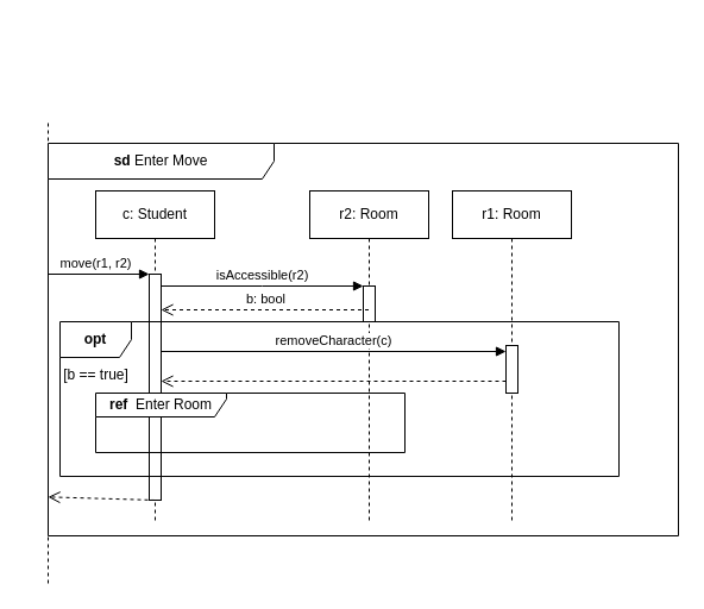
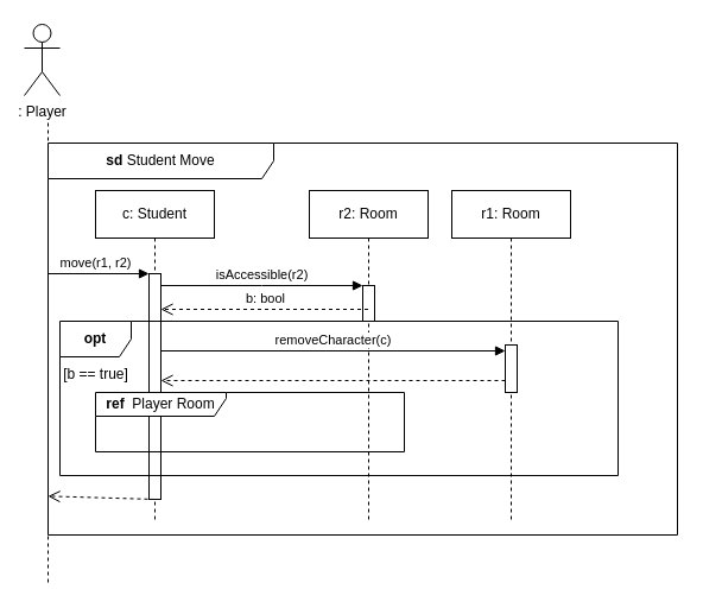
+ <mxCell id="17" value=": Player" style="shape=umlActor;verticalLabelPosition=bottom;verticalAlign=top;html=1;" parent="1" vertex="1"><mxGeometry x="20" y="20" width="30" height="60" as="geometry" /></mxCell>
- <mxCell id="16" value="&lt;b&gt;sd&lt;/b&gt;&amp;nbsp;Enter Move" style="shape=umlFrame;whiteSpace=wrap;html=1;pointerEvents=0;width=190;height=30;" parent="1" vertex="1"><mxGeometry x="40" y="120" width="530" height="330" as="geometry" /></mxCell>
+ <mxCell id="16" value="&lt;b&gt;sd&lt;/b&gt;&amp;nbsp;Student Move" style="shape=umlFrame;whiteSpace=wrap;html=1;pointerEvents=0;width=190;height=30;" parent="1" vertex="1"><mxGeometry x="40" y="120" width="530" height="330" as="geometry" /></mxCell>
- <mxCell id="19" value="&lt;b&gt;ref&amp;nbsp;&lt;/b&gt;&amp;nbsp;Enter Room" style="shape=umlFrame;whiteSpace=wrap;html=1;pointerEvents=0;width=110;height=20;" parent="1" vertex="1"><mxGeometry x="80" y="330" width="260" height="50" as="geometry" /></mxCell>
+ <mxCell id="19" value="&lt;b&gt;ref&amp;nbsp;&lt;/b&gt;&amp;nbsp;Player Room" style="shape=umlFrame;whiteSpace=wrap;html=1;pointerEvents=0;width=110;height=20;" parent="1" vertex="1"><mxGeometry x="80" y="330" width="260" height="50" as="geometry" /></mxCell>
